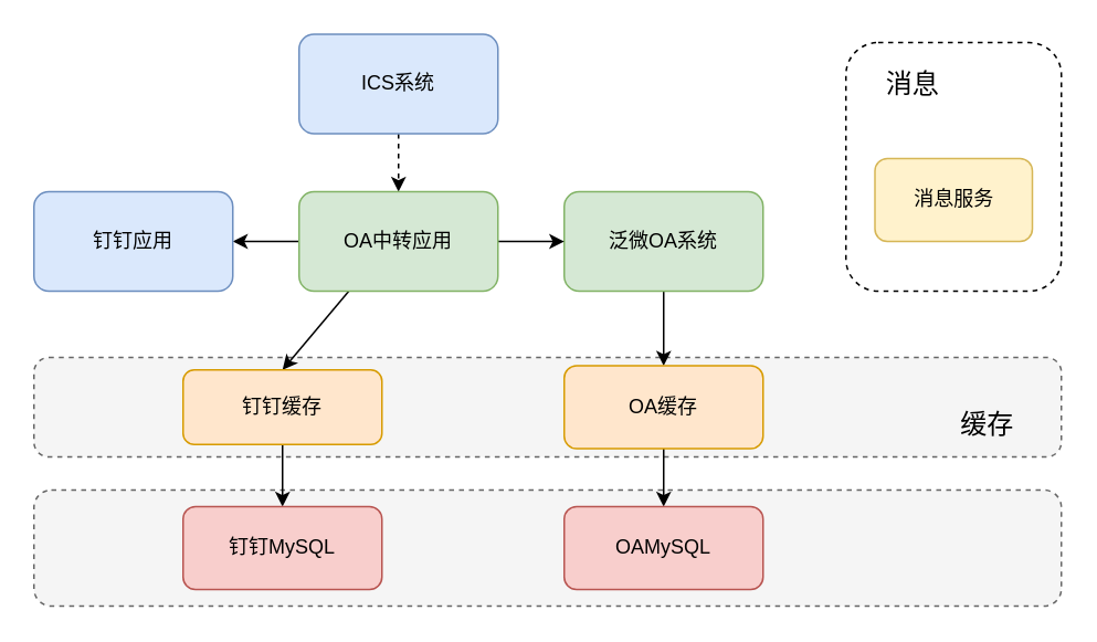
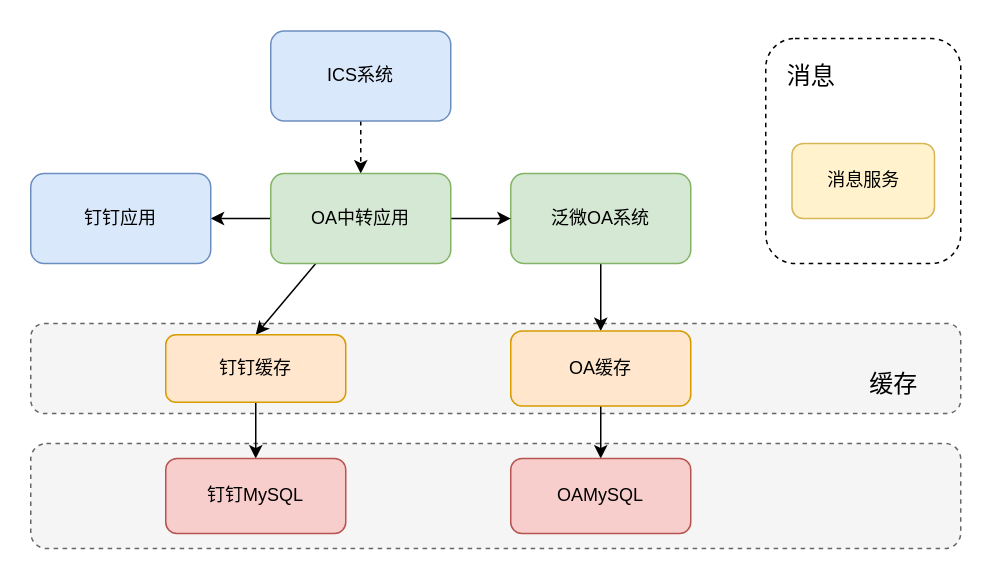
- <mxCell id="20" value="消息" style="text;html=1;resizable=0;autosize=1;align=center;verticalAlign=middle;points=[];fillColor=none;strokeColor=none;rounded=0;shadow=0;glass=0;dashed=1;sketch=0;strokeWidth=1;fontSize=16;" parent="1" vertex="1"><mxGeometry x="520" y="35" width="60" height="30" as="geometry" /></mxCell>
+ <mxCell id="20" value="消息" style="text;html=1;resizable=0;autosize=1;align=center;verticalAlign=middle;points=[];fillColor=none;strokeColor=none;rounded=0;shadow=0;glass=0;dashed=1;sketch=0;strokeWidth=1;fontSize=16;" parent="1" vertex="1"><mxGeometry x="510" y="35" width="60" height="30" as="geometry" /></mxCell>
